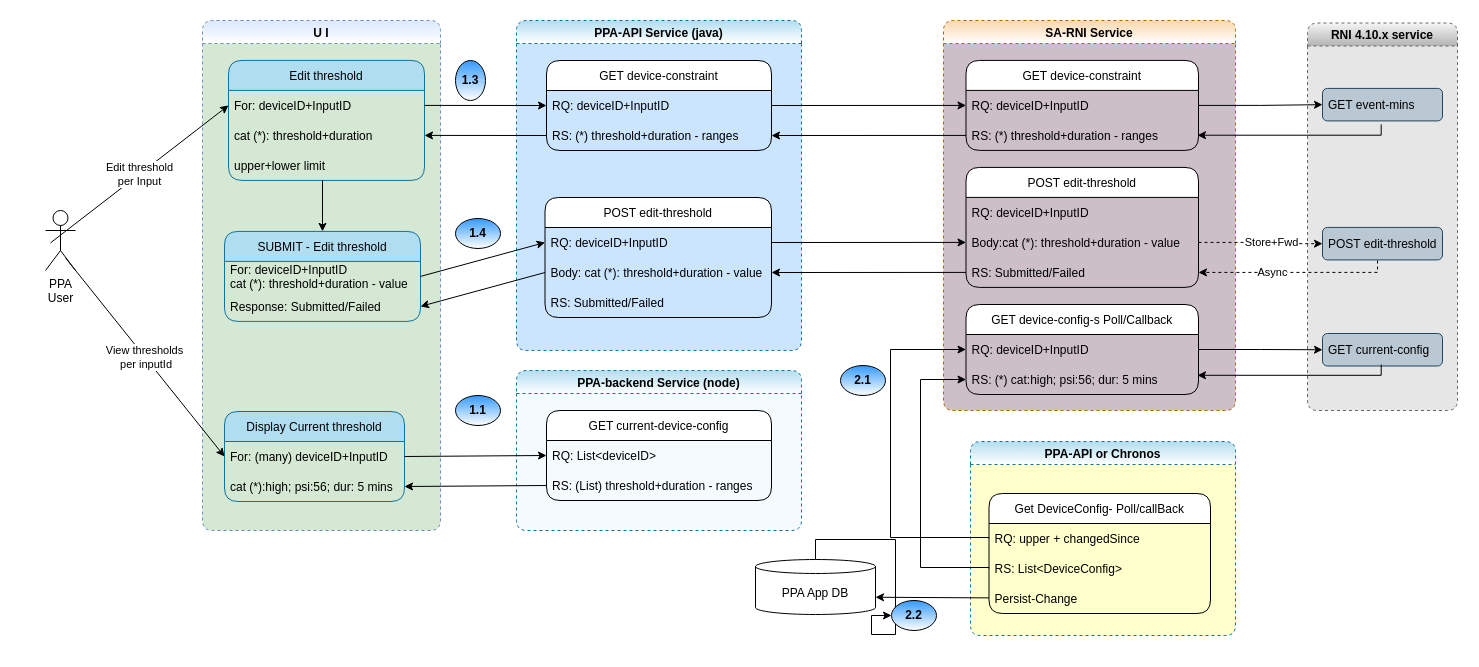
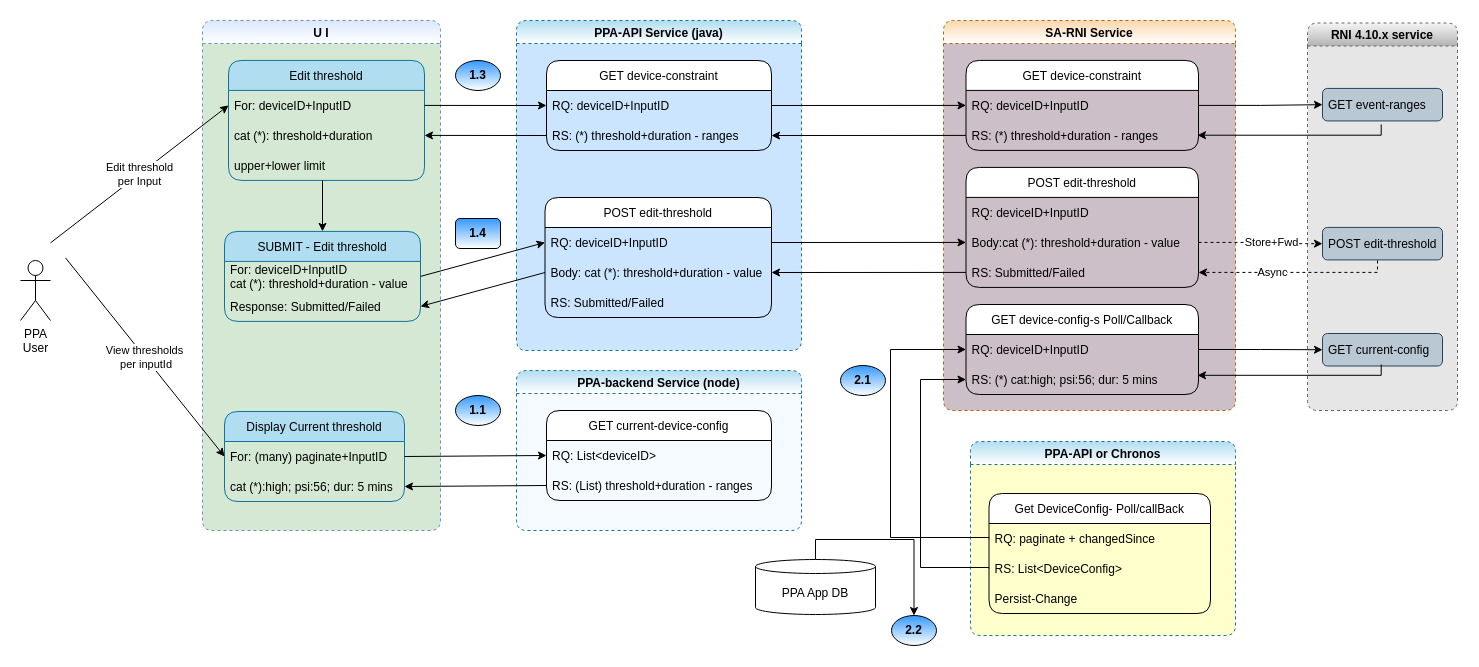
- <mxCell id="67" value="&lt;b&gt;1.3&lt;/b&gt;" style="ellipse;whiteSpace=wrap;html=1;gradientColor=#ffffff;fillColor=#3399FF;" parent="1" vertex="1"><mxGeometry x="455" y="60" width="30" height="40" as="geometry" /></mxCell>
+ <mxCell id="67" value="&lt;b&gt;1.3&lt;/b&gt;" style="ellipse;whiteSpace=wrap;html=1;gradientColor=#ffffff;fillColor=#3399FF;" parent="1" vertex="1"><mxGeometry x="455" y="60" width="45" height="30" as="geometry" /></mxCell>
- <mxCell id="20" value="GET event-mins" style="text;strokeColor=#23445d;fillColor=#bac8d3;align=left;verticalAlign=middle;spacingLeft=4;spacingRight=4;overflow=hidden;points=[[0,0.5],[1,0.5]];portConstraint=eastwest;rotatable=0;rounded=1;" parent="19" vertex="1"><mxGeometry x="15" y="65.41" width="120" height="32.5" as="geometry" /></mxCell>
+ <mxCell id="20" value="GET event-ranges" style="text;strokeColor=#23445d;fillColor=#bac8d3;align=left;verticalAlign=middle;spacingLeft=4;spacingRight=4;overflow=hidden;points=[[0,0.5],[1,0.5]];portConstraint=eastwest;rotatable=0;rounded=1;" parent="19" vertex="1"><mxGeometry x="15" y="65.41" width="120" height="32.5" as="geometry" /></mxCell>
- <mxCell id="63" value="&lt;b&gt;1.4&lt;/b&gt;" style="ellipse;whiteSpace=wrap;html=1;gradientColor=#ffffff;fillColor=#3399FF;" parent="1" vertex="1"><mxGeometry x="455" y="218" width="45" height="30" as="geometry" /></mxCell>
+ <mxCell id="63" value="&lt;b&gt;1.4&lt;/b&gt;" style="whiteSpace=wrap;html=1;gradientColor=#ffffff;fillColor=#3399FF;rounded=1;" parent="1" vertex="1"><mxGeometry x="455" y="218" width="45" height="30" as="geometry" /></mxCell>
- <mxCell id="49" value="PPA &lt;br&gt;User" style="shape=umlActor;verticalLabelPosition=bottom;verticalAlign=top;html=1;outlineConnect=0;rounded=1;" parent="1" vertex="1"><mxGeometry x="45" y="210" width="30" height="60" as="geometry" /></mxCell>
+ <mxCell id="49" value="PPA &lt;br&gt;User" style="shape=umlActor;verticalLabelPosition=bottom;verticalAlign=top;html=1;outlineConnect=0;rounded=1;" parent="1" vertex="1"><mxGeometry x="20" y="260" width="30" height="60" as="geometry" /></mxCell>
- <mxCell id="47" value="For: (many) deviceID+InputID" style="text;strokeColor=none;fillColor=none;align=left;verticalAlign=middle;spacingLeft=4;spacingRight=4;overflow=hidden;points=[[0,0.5],[1,0.5]];portConstraint=eastwest;rotatable=0;rounded=1;" parent="46" vertex="1"><mxGeometry y="30" width="180" height="30" as="geometry" /></mxCell>
+ <mxCell id="47" value="For: (many) paginate+InputID" style="text;strokeColor=none;fillColor=none;align=left;verticalAlign=middle;spacingLeft=4;spacingRight=4;overflow=hidden;points=[[0,0.5],[1,0.5]];portConstraint=eastwest;rotatable=0;rounded=1;" parent="46" vertex="1"><mxGeometry y="30" width="180" height="30" as="geometry" /></mxCell>
- <mxCell id="16" value="RQ: upper + changedSince" style="text;strokeColor=none;fillColor=none;align=left;verticalAlign=middle;spacingLeft=4;spacingRight=4;overflow=hidden;points=[[0,0.5],[1,0.5]];portConstraint=eastwest;rotatable=0;rounded=1;" parent="15" vertex="1"><mxGeometry y="30" width="221.5" height="30" as="geometry" /></mxCell>
+ <mxCell id="16" value="RQ: paginate + changedSince" style="text;strokeColor=none;fillColor=none;align=left;verticalAlign=middle;spacingLeft=4;spacingRight=4;overflow=hidden;points=[[0,0.5],[1,0.5]];portConstraint=eastwest;rotatable=0;rounded=1;" parent="15" vertex="1"><mxGeometry y="30" width="221.5" height="30" as="geometry" /></mxCell>
- <mxCell id="76" value="" style="endArrow=classic;html=1;rounded=0;entryX=1;entryY=0;entryDx=0;entryDy=37.75;entryPerimeter=0;" edge="1" parent="1" source="18" target="69"><mxGeometry width="50" height="50" relative="1" as="geometry"><mxPoint x="665" y="625" as="sourcePoint" /><mxPoint x="715" y="575" as="targetPoint" /></mxGeometry></mxCell>
- <mxCell id="71" value="&lt;b&gt;2.2&lt;/b&gt;" style="ellipse;whiteSpace=wrap;html=1;gradientColor=#ffffff;fillColor=#3399FF;" vertex="1" parent="1"><mxGeometry x="891" y="600" width="45" height="30" as="geometry" /></mxCell>
+ <mxCell id="71" value="&lt;b&gt;2.2&lt;/b&gt;" style="ellipse;whiteSpace=wrap;html=1;gradientColor=#ffffff;fillColor=#3399FF;" vertex="1" parent="1"><mxGeometry x="891" y="615" width="45" height="30" as="geometry" /></mxCell>
